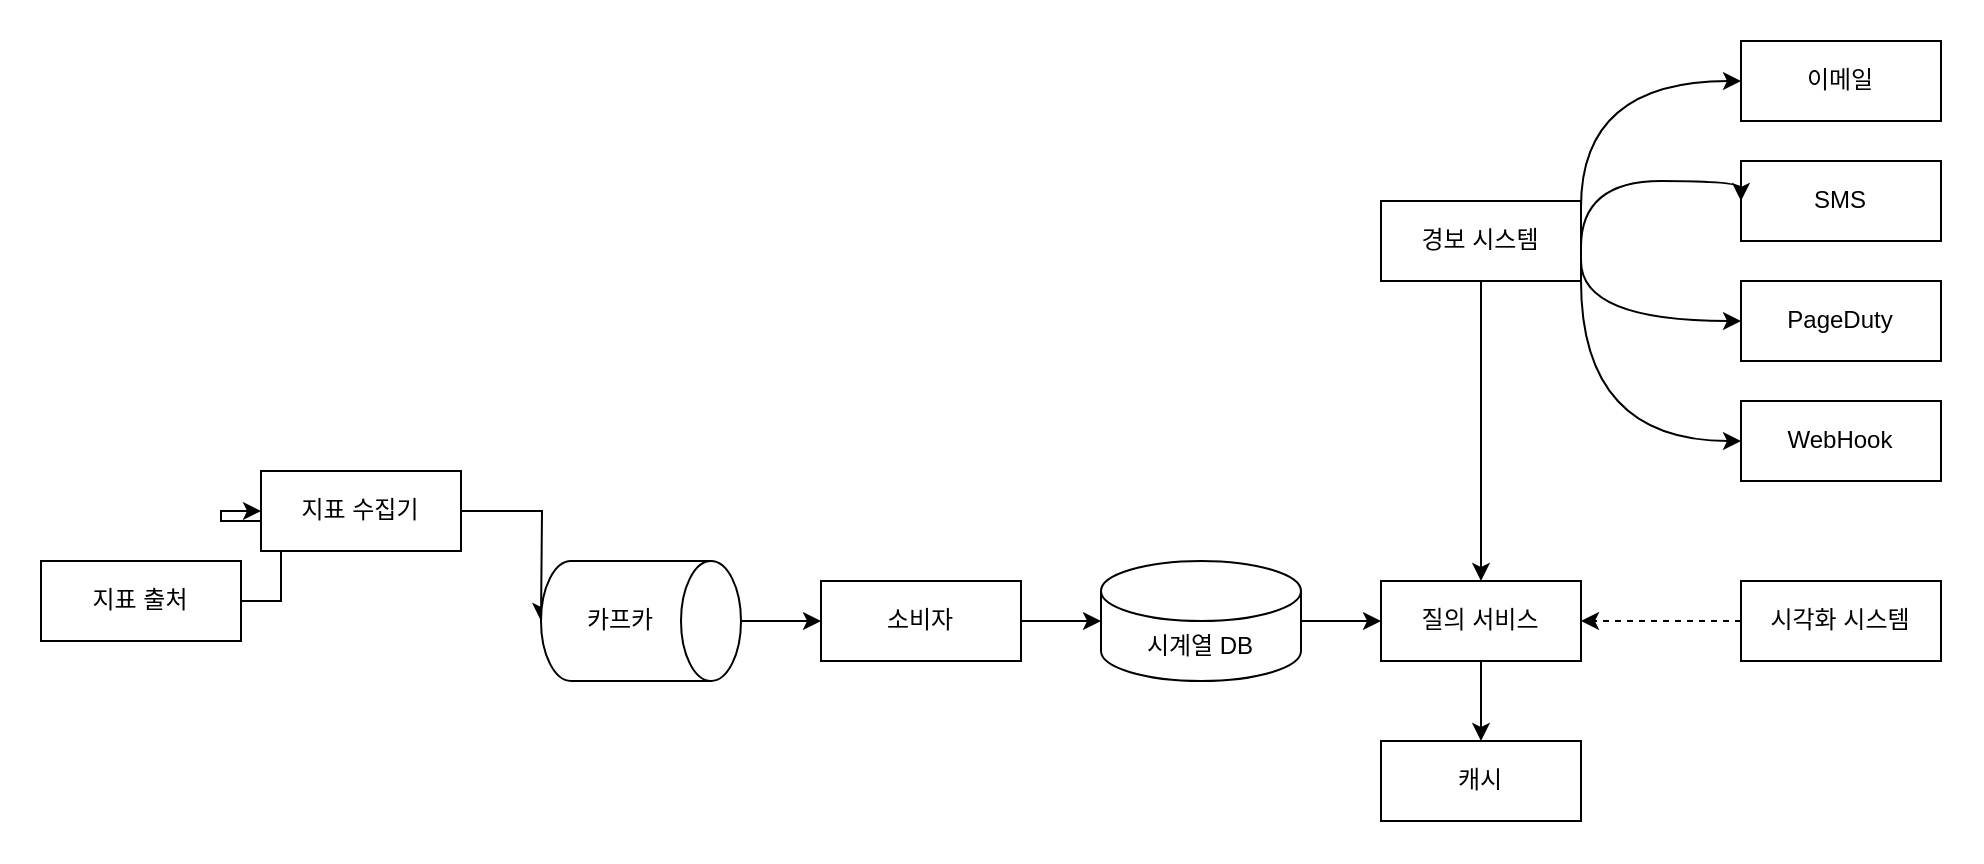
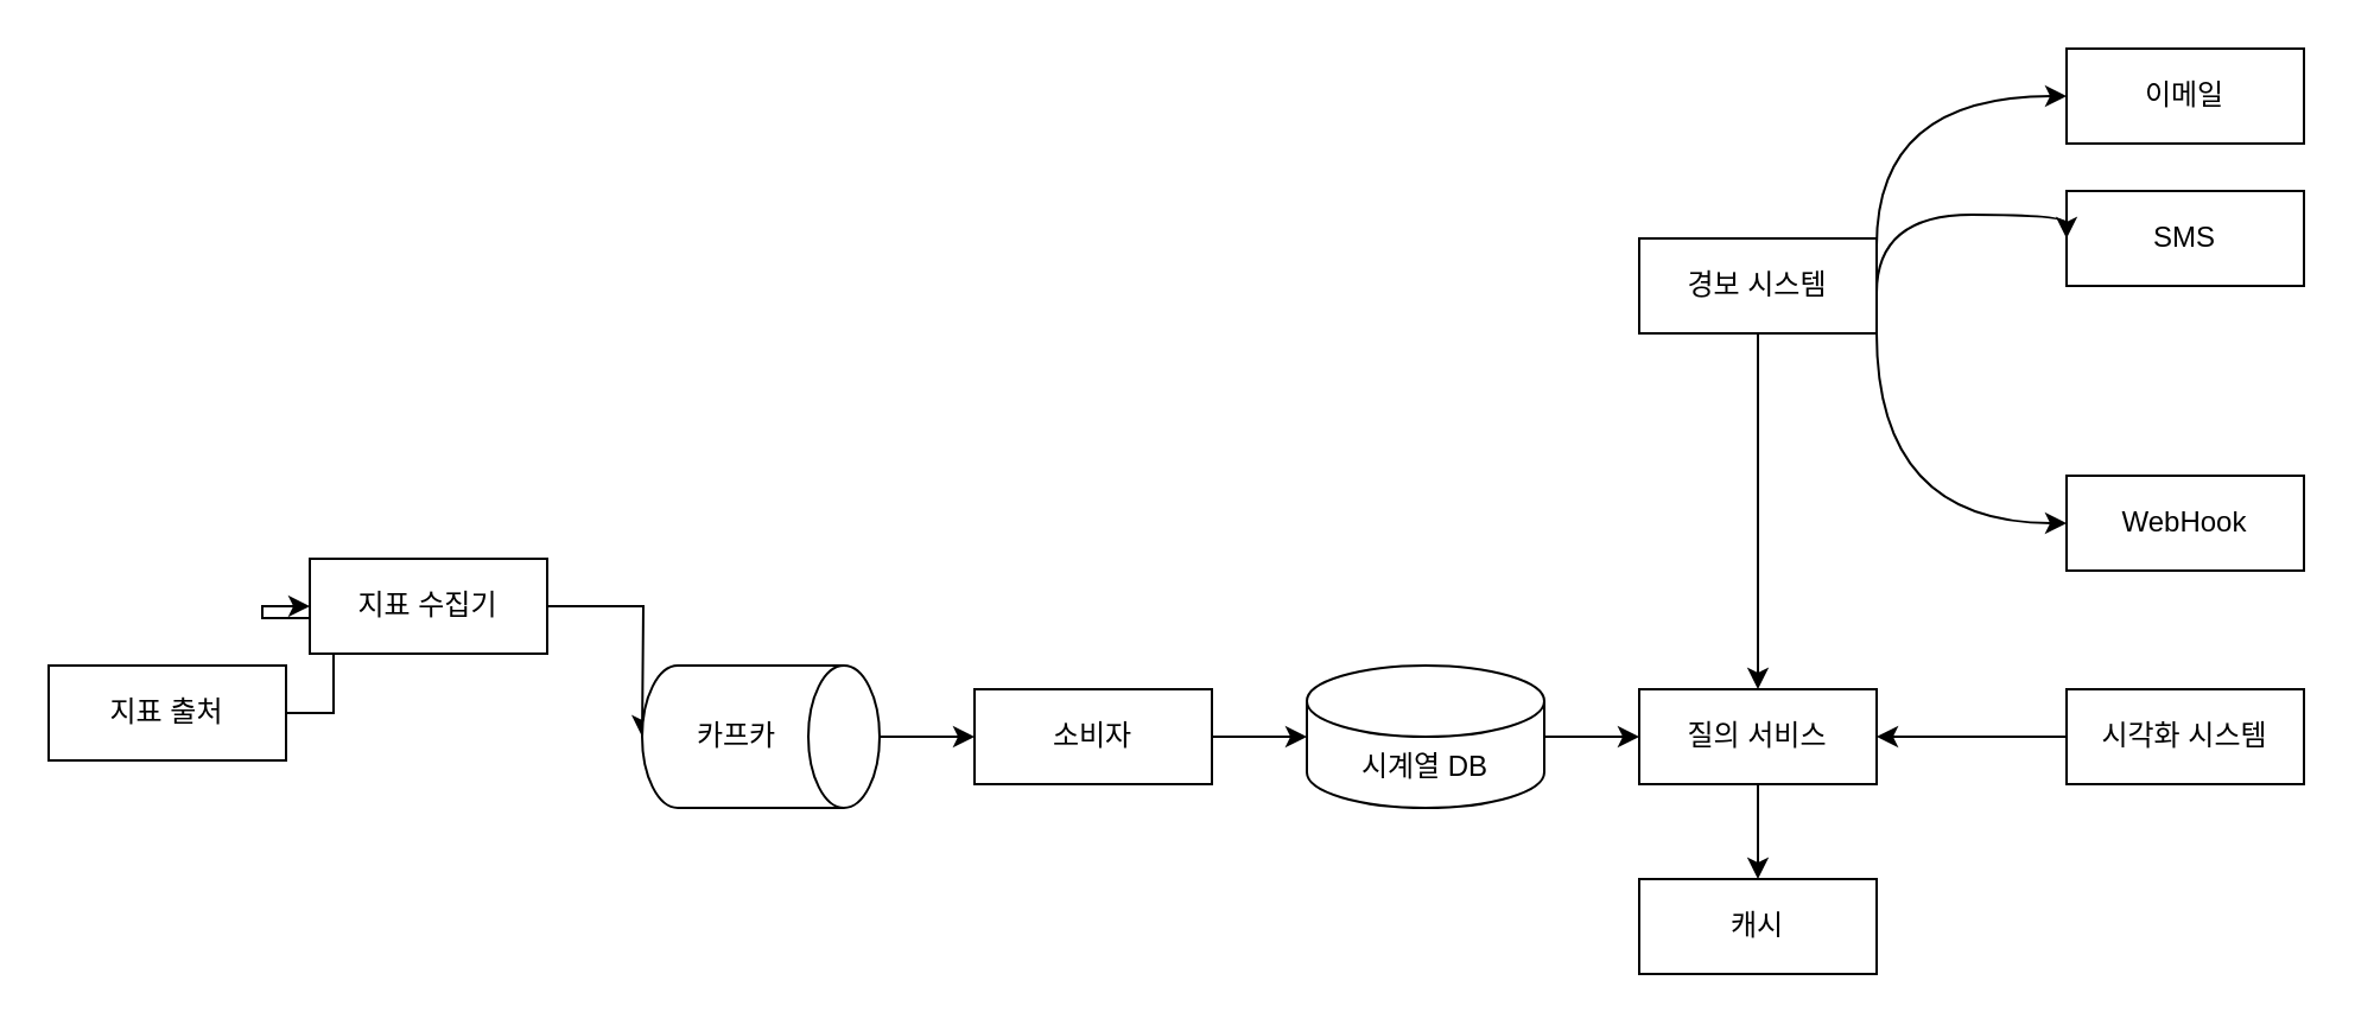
- <mxCell id="20" style="edgeStyle=orthogonalEdgeStyle;rounded=0;orthogonalLoop=1;jettySize=auto;html=1;exitX=1;exitY=0.75;exitDx=0;exitDy=0;entryX=0;entryY=0.5;entryDx=0;entryDy=0;curved=1;" edge="1" parent="1" source="10" target="15"><mxGeometry relative="1" as="geometry"><mxPoint x="790" y="143" as="sourcePoint" /><mxPoint x="830" y="140" as="targetPoint" /><Array as="points"><mxPoint x="790" y="160" /></Array></mxGeometry></mxCell>
- <mxCell id="15" value="&lt;div&gt;PageDuty&lt;/div&gt;" style="rounded=0;whiteSpace=wrap;html=1;" vertex="1" parent="1"><mxGeometry x="870" y="140" width="100" height="40" as="geometry" /></mxCell>
- <mxCell id="26" style="edgeStyle=orthogonalEdgeStyle;rounded=0;orthogonalLoop=1;jettySize=auto;html=1;exitX=0;exitY=0.5;exitDx=0;exitDy=0;entryX=1;entryY=0.5;entryDx=0;entryDy=0;dashed=1;" edge="1" parent="1" source="27" target="7"><mxGeometry relative="1" as="geometry" /></mxCell>
+ <mxCell id="26" style="edgeStyle=orthogonalEdgeStyle;rounded=0;orthogonalLoop=1;jettySize=auto;html=1;exitX=0;exitY=0.5;exitDx=0;exitDy=0;entryX=1;entryY=0.5;entryDx=0;entryDy=0;" edge="1" parent="1" source="27" target="7"><mxGeometry relative="1" as="geometry" /></mxCell>
